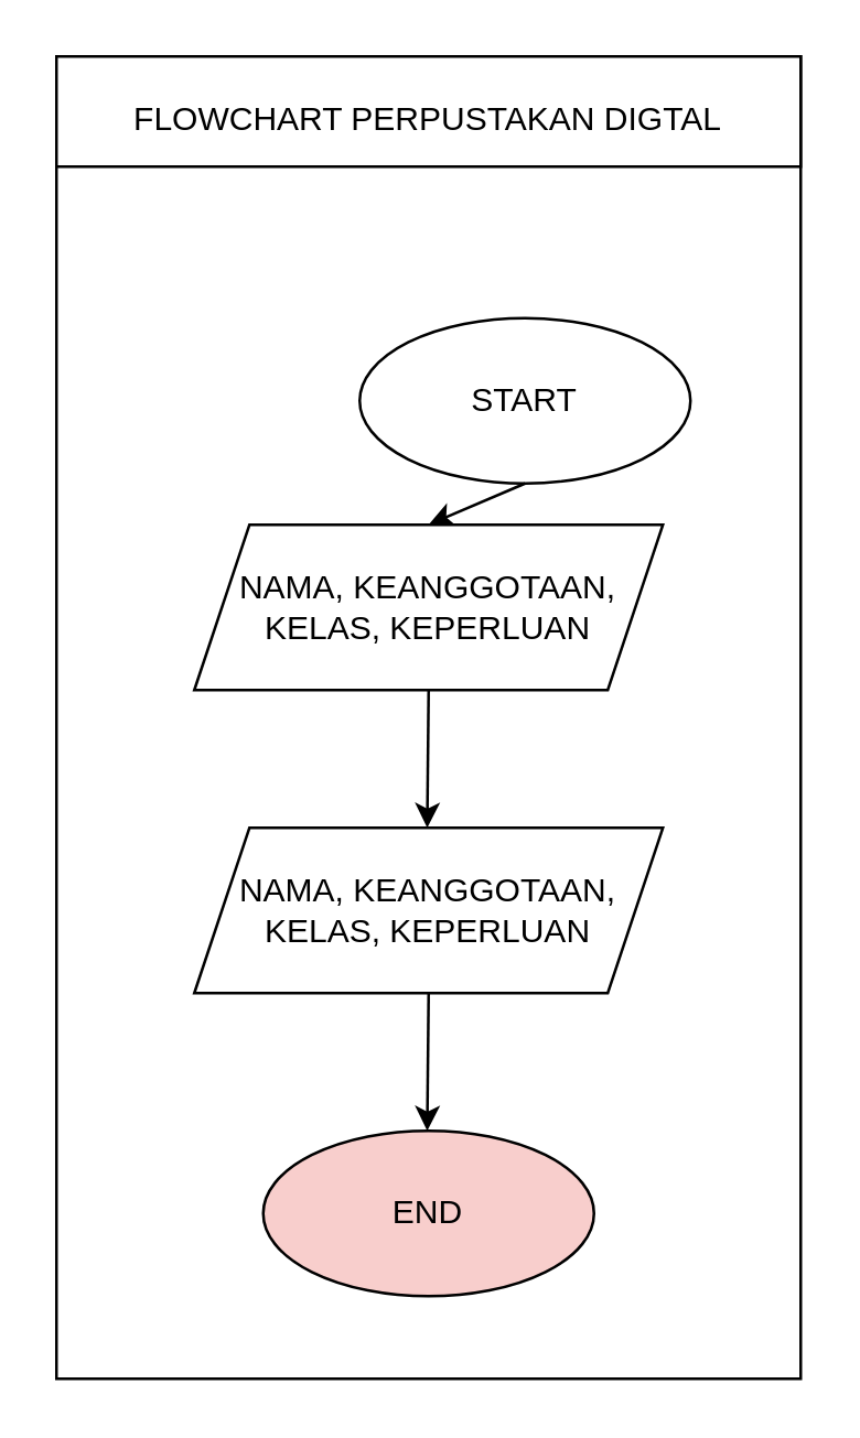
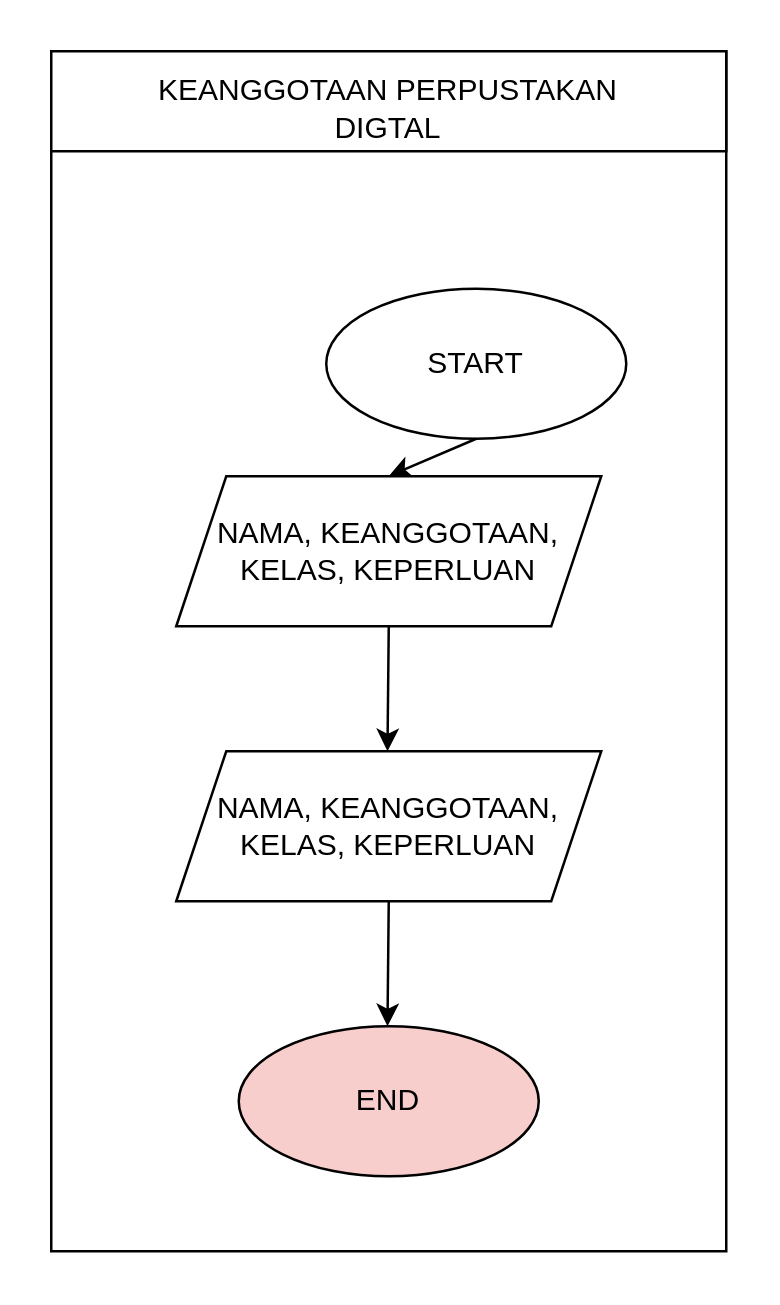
- <mxCell id="7" value="FLOWCHART PERPUSTAKAN DIGTAL" style="text;html=1;strokeColor=none;fillColor=none;align=center;verticalAlign=middle;whiteSpace=wrap;rounded=0;" vertex="1" parent="1"><mxGeometry x="40" y="20" width="230" height="45" as="geometry" /></mxCell>
+ <mxCell id="7" value="KEANGGOTAAN PERPUSTAKAN DIGTAL" style="text;html=1;strokeColor=none;fillColor=none;align=center;verticalAlign=middle;whiteSpace=wrap;rounded=0;" vertex="1" parent="1"><mxGeometry x="40" y="20" width="230" height="45" as="geometry" /></mxCell>
